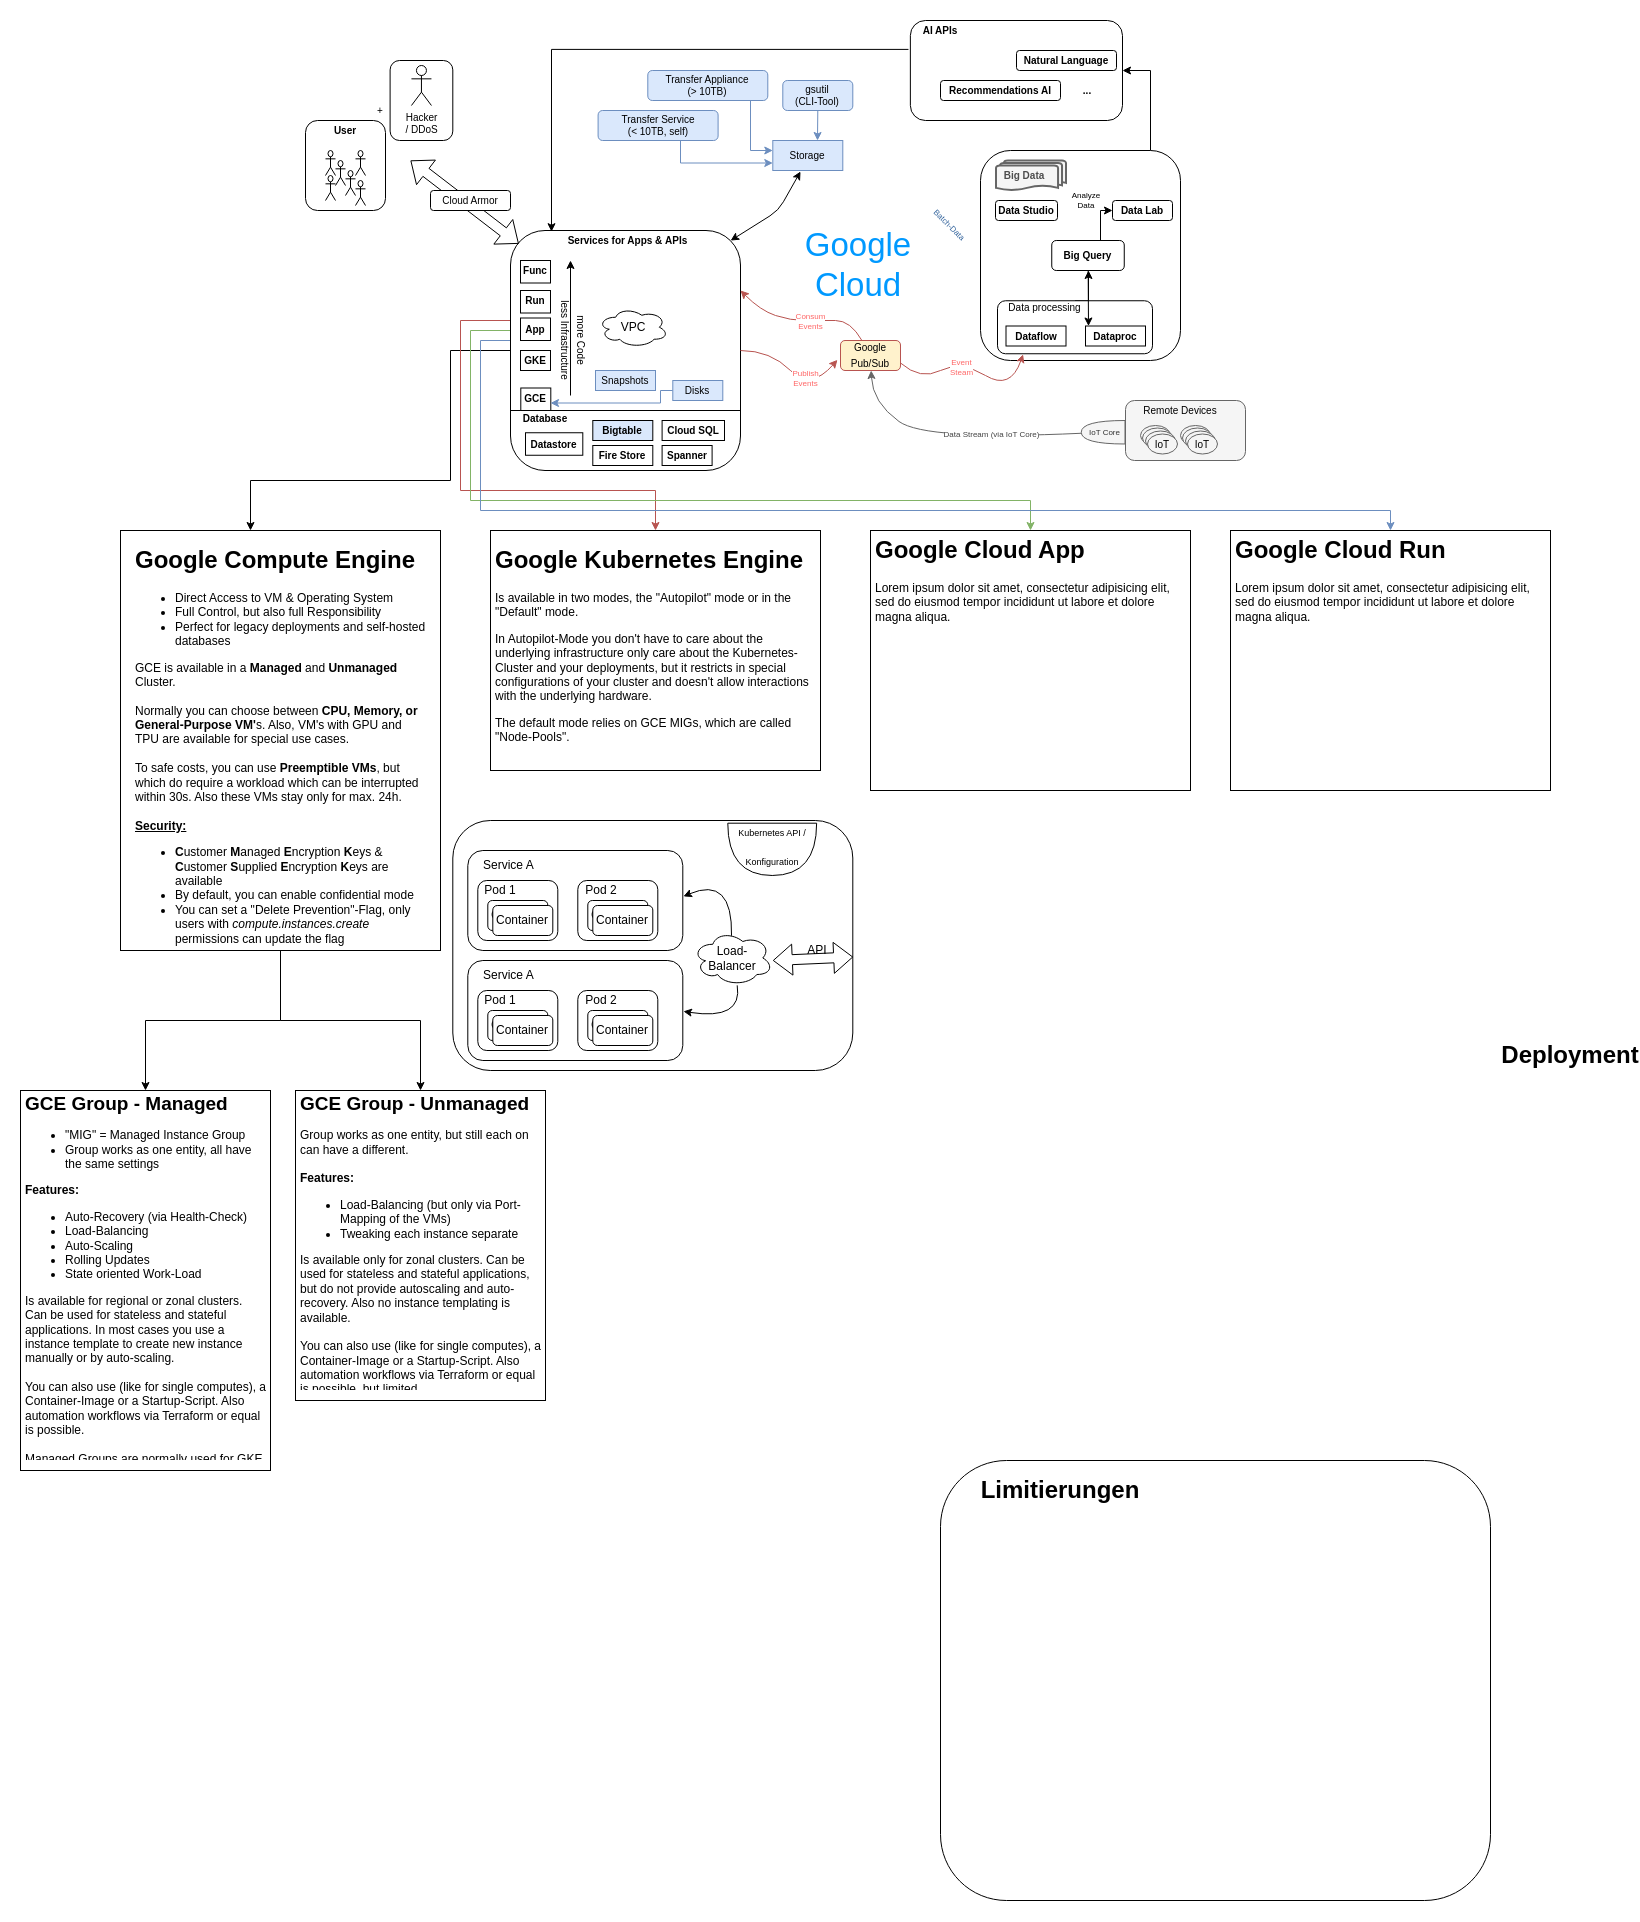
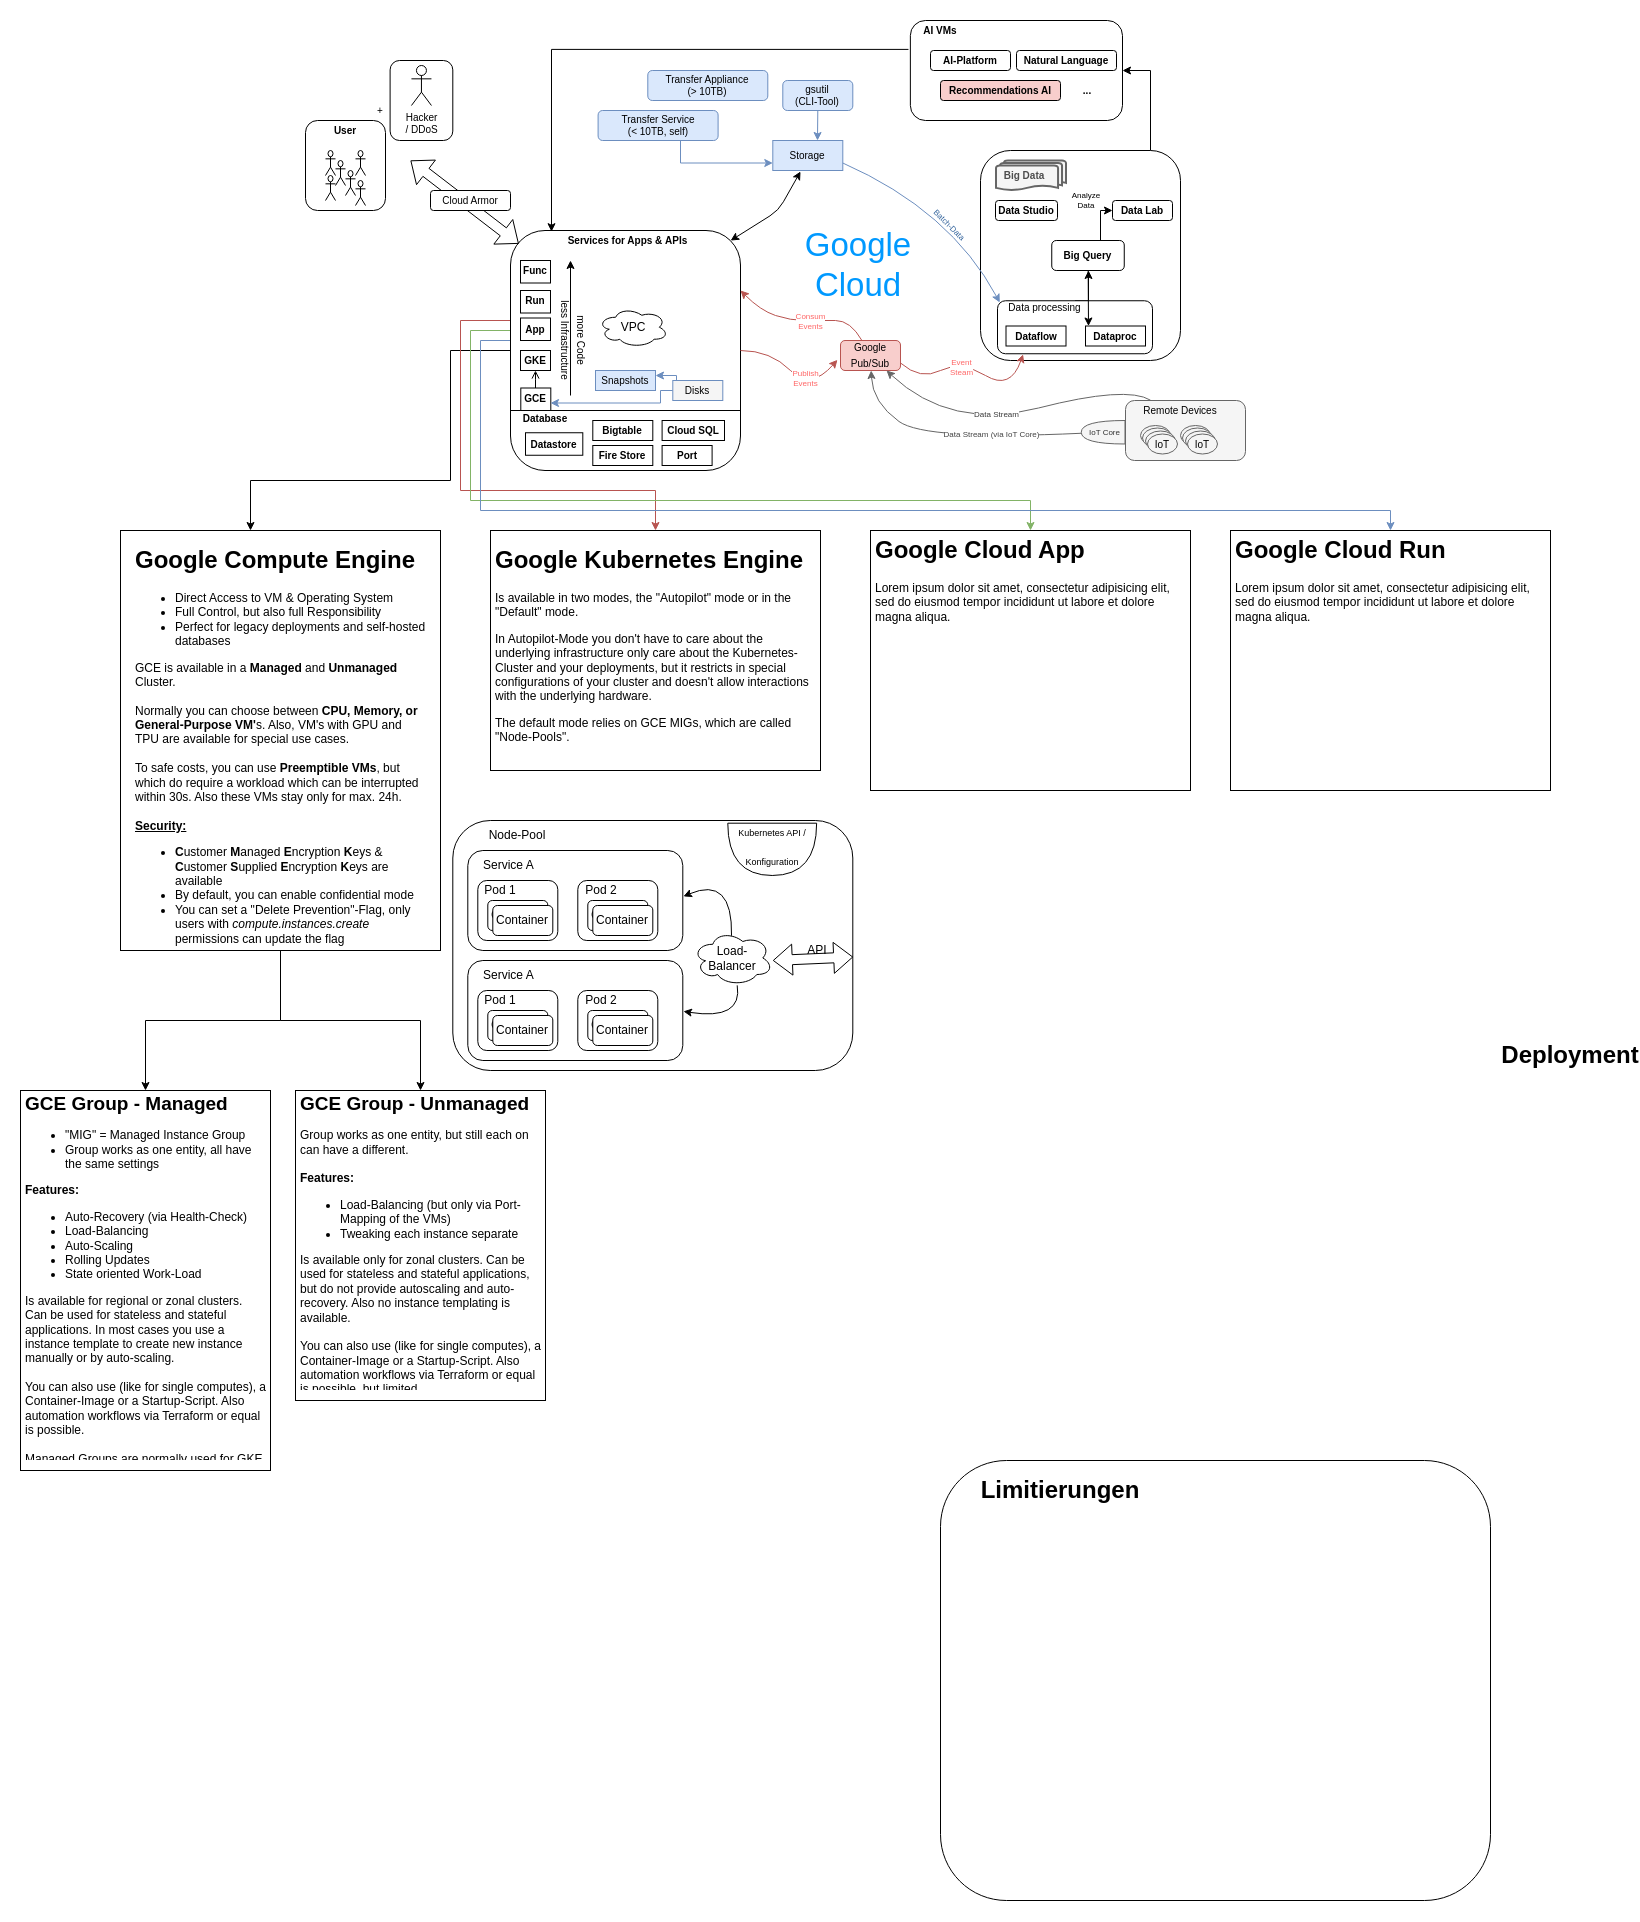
- <mxCell id="138" value="&lt;b&gt;AI APIs&lt;br&gt;&lt;/b&gt;" style="text;html=1;strokeColor=none;fillColor=none;align=center;verticalAlign=middle;whiteSpace=wrap;rounded=0;labelBackgroundColor=none;fontSize=10;fontColor=#000000;" vertex="1" parent="1"><mxGeometry x="920" y="20" width="40" height="20" as="geometry" /></mxCell>
+ <mxCell id="138" value="&lt;b&gt;AI VMs&lt;br&gt;&lt;/b&gt;" style="text;html=1;strokeColor=none;fillColor=none;align=center;verticalAlign=middle;whiteSpace=wrap;rounded=0;labelBackgroundColor=none;fontSize=10;fontColor=#000000;" vertex="1" parent="1"><mxGeometry x="920" y="20" width="40" height="20" as="geometry" /></mxCell>
+ <mxCell id="134" value="&lt;b style=&quot;font-size: 10px&quot;&gt;AI-Platform&lt;/b&gt;" style="rounded=1;whiteSpace=wrap;html=1;labelBackgroundColor=none;fontSize=8;fontColor=#000000;" vertex="1" parent="1"><mxGeometry x="930" y="50" width="80" height="20" as="geometry" /></mxCell>
- <mxCell id="136" value="Recommendations AI" style="rounded=1;whiteSpace=wrap;html=1;labelBackgroundColor=none;fontSize=10;fontColor=#000000;fontStyle=1" vertex="1" parent="1"><mxGeometry x="940" y="80" width="120" height="20" as="geometry" /></mxCell>
+ <mxCell id="136" value="Recommendations AI" style="rounded=1;whiteSpace=wrap;html=1;labelBackgroundColor=none;fontSize=10;fontColor=#000000;fontStyle=1;fillColor=#f8cecc;" vertex="1" parent="1"><mxGeometry x="940" y="80" width="120" height="20" as="geometry" /></mxCell>
- <mxCell id="108" style="edgeStyle=elbowEdgeStyle;rounded=0;orthogonalLoop=1;jettySize=auto;html=1;exitX=0.5;exitY=1;exitDx=0;exitDy=0;fontSize=10;fontColor=#4D4D4D;endArrow=classic;endFill=1;strokeWidth=1;fillColor=#dae8fc;strokeColor=#6c8ebf;" edge="1" parent="1" source="109" target="95"><mxGeometry relative="1" as="geometry"><Array as="points"><mxPoint x="750" y="150" /><mxPoint x="740" y="120" /><mxPoint x="707" y="120" /></Array></mxGeometry></mxCell>
+ <mxCell id="105" value="" style="curved=1;endArrow=classic;html=1;fontSize=10;fontColor=#4D4D4D;strokeWidth=1;entryX=0;entryY=0;entryDx=0;entryDy=0;fillColor=#dae8fc;strokeColor=#6c8ebf;exitX=1;exitY=0.75;exitDx=0;exitDy=0;" edge="1" parent="1" source="95" target="94"><mxGeometry width="50" height="50" relative="1" as="geometry"><mxPoint x="870" as="sourcePoint" y="210" /><mxPoint x="920" y="160" as="targetPoint" /><Array as="points"><mxPoint x="950" y="210" /></Array></mxGeometry></mxCell>
- <mxCell id="15" value="&lt;p style=&quot;line-height: 120%&quot;&gt;&lt;font style=&quot;font-size: 10px&quot;&gt;Google Pub/Sub&lt;/font&gt;&lt;/p&gt;" style="rounded=1;whiteSpace=wrap;html=1;fillColor=#fff2cc;strokeColor=#b85450;" vertex="1" parent="1"><mxGeometry x="840" y="340" width="60" height="30" as="geometry" /></mxCell>
+ <mxCell id="15" value="&lt;p style=&quot;line-height: 120%&quot;&gt;&lt;font style=&quot;font-size: 10px&quot;&gt;Google Pub/Sub&lt;/font&gt;&lt;/p&gt;" style="rounded=1;whiteSpace=wrap;html=1;fillColor=#f8cecc;strokeColor=#b85450;" vertex="1" parent="1"><mxGeometry x="840" y="340" width="60" height="30" as="geometry" /></mxCell>
+ <mxCell id="97" style="edgeStyle=elbowEdgeStyle;rounded=0;orthogonalLoop=1;jettySize=auto;html=1;exitX=0.5;exitY=0;exitDx=0;exitDy=0;entryX=1;entryY=0.25;entryDx=0;entryDy=0;fontSize=10;endArrow=classic;endFill=1;fillColor=#dae8fc;strokeColor=#6c8ebf;" edge="1" parent="1" source="98" target="99"><mxGeometry relative="1" as="geometry" /></mxCell>
+ <mxCell id="26" style="edgeStyle=elbowEdgeStyle;rounded=0;orthogonalLoop=1;jettySize=auto;html=1;exitX=0.5;exitY=0;exitDx=0;exitDy=0;entryX=0.5;entryY=1;entryDx=0;entryDy=0;fontSize=10;arcSize=10;elbow=horizontal;endArrow=open;endFill=0;" edge="1" parent="1" source="27" target="30"><mxGeometry relative="1" as="geometry" /></mxCell>
- <mxCell id="98" value="Disks" style="rounded=0;whiteSpace=wrap;html=1;fontSize=10;fillColor=#dae8fc;strokeColor=#6c8ebf;" vertex="1" parent="1"><mxGeometry x="672.3" y="380" width="50" height="20" as="geometry" /></mxCell>
+ <mxCell id="98" value="Disks" style="rounded=0;whiteSpace=wrap;html=1;fontSize=10;fillColor=#f5f5f5;strokeColor=#6c8ebf;" vertex="1" parent="1"><mxGeometry x="672.3" y="380" width="50" height="20" as="geometry" /></mxCell>
+ <mxCell id="114" value="" style="curved=1;endArrow=classic;html=1;fontSize=10;fontColor=#4D4D4D;strokeWidth=1;exitX=0.159;exitY=-0.156;exitDx=0;exitDy=0;exitPerimeter=0;fillColor=#f5f5f5;strokeColor=#666666;" edge="1" parent="1" source="124" target="15"><mxGeometry width="50" height="50" relative="1" as="geometry"><mxPoint x="1042" y="435" as="sourcePoint" /><mxPoint x="1092" y="385" as="targetPoint" /><Array as="points"><mxPoint x="1126" y="385" /><mxPoint x="950" y="430" /></Array></mxGeometry></mxCell>
+ <mxCell id="115" value="&lt;font color=&quot;#383838&quot;&gt;Data Stream&lt;/font&gt;" style="edgeLabel;html=1;align=center;verticalAlign=middle;resizable=0;points=[];fontSize=8;fontColor=#FF6666;" vertex="1" connectable="0" parent="114"><mxGeometry x="0.087" y="-5" relative="1" as="geometry"><mxPoint as="offset" /></mxGeometry></mxCell>
- <mxCell id="77" value="Bigtable" style="rounded=0;whiteSpace=wrap;html=1;fontSize=10;fontStyle=1;fillColor=#dae8fc;" vertex="1" parent="1"><mxGeometry x="592.3" y="420" width="60" height="20" as="geometry" /></mxCell>
+ <mxCell id="77" value="Bigtable" style="rounded=0;whiteSpace=wrap;html=1;fontSize=10;fontStyle=1" vertex="1" parent="1"><mxGeometry x="592.3" y="420" width="60" height="20" as="geometry" /></mxCell>
- <mxCell id="92" value="&lt;b&gt;Spanner&lt;/b&gt;" style="rounded=0;whiteSpace=wrap;html=1;fontSize=10;" vertex="1" parent="1"><mxGeometry x="661.6" y="445" width="50" height="20" as="geometry" /></mxCell>
+ <mxCell id="92" value="&lt;b&gt;Port&lt;/b&gt;" style="rounded=0;whiteSpace=wrap;html=1;fontSize=10;" vertex="1" parent="1"><mxGeometry x="661.6" y="445" width="50" height="20" as="geometry" /></mxCell>
+ <mxCell id="67" value="Node-Pool" style="text;html=1;strokeColor=none;fillColor=none;align=center;verticalAlign=middle;whiteSpace=wrap;rounded=0;" vertex="1" parent="1"><mxGeometry x="477.3" y="825" width="80" height="20" as="geometry" /></mxCell>
